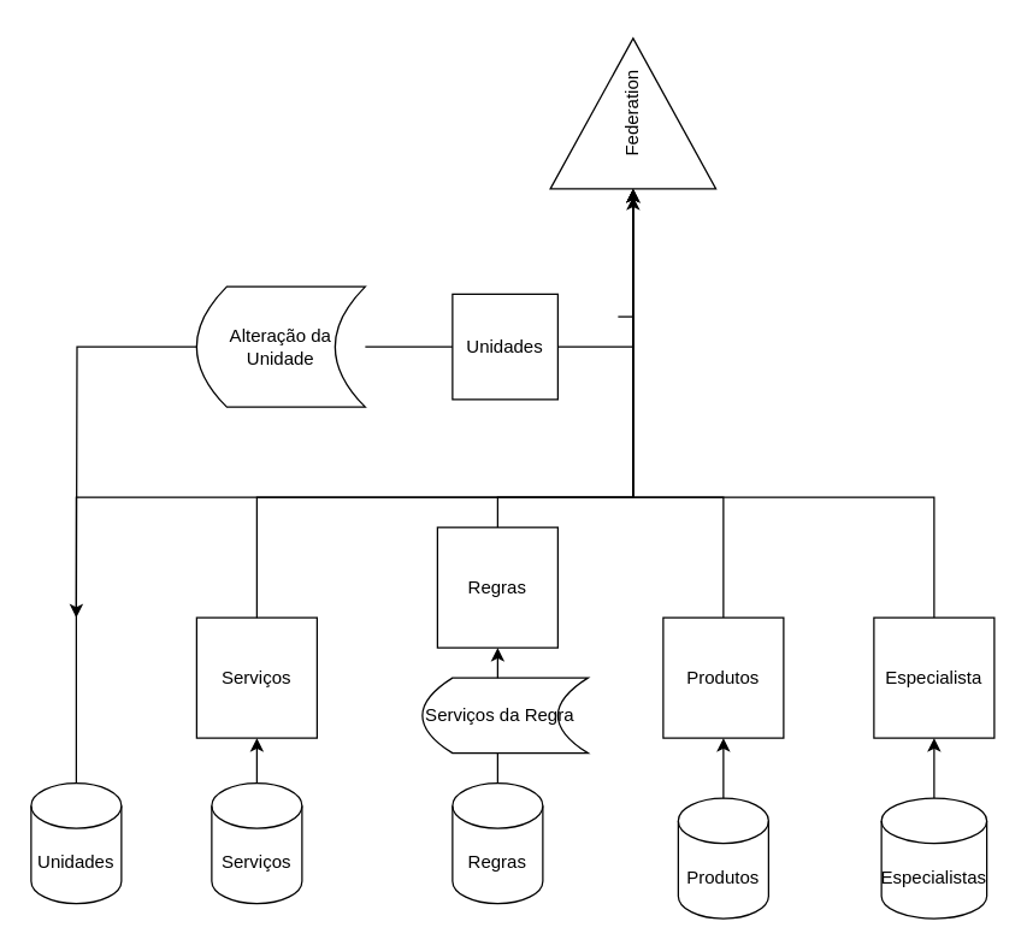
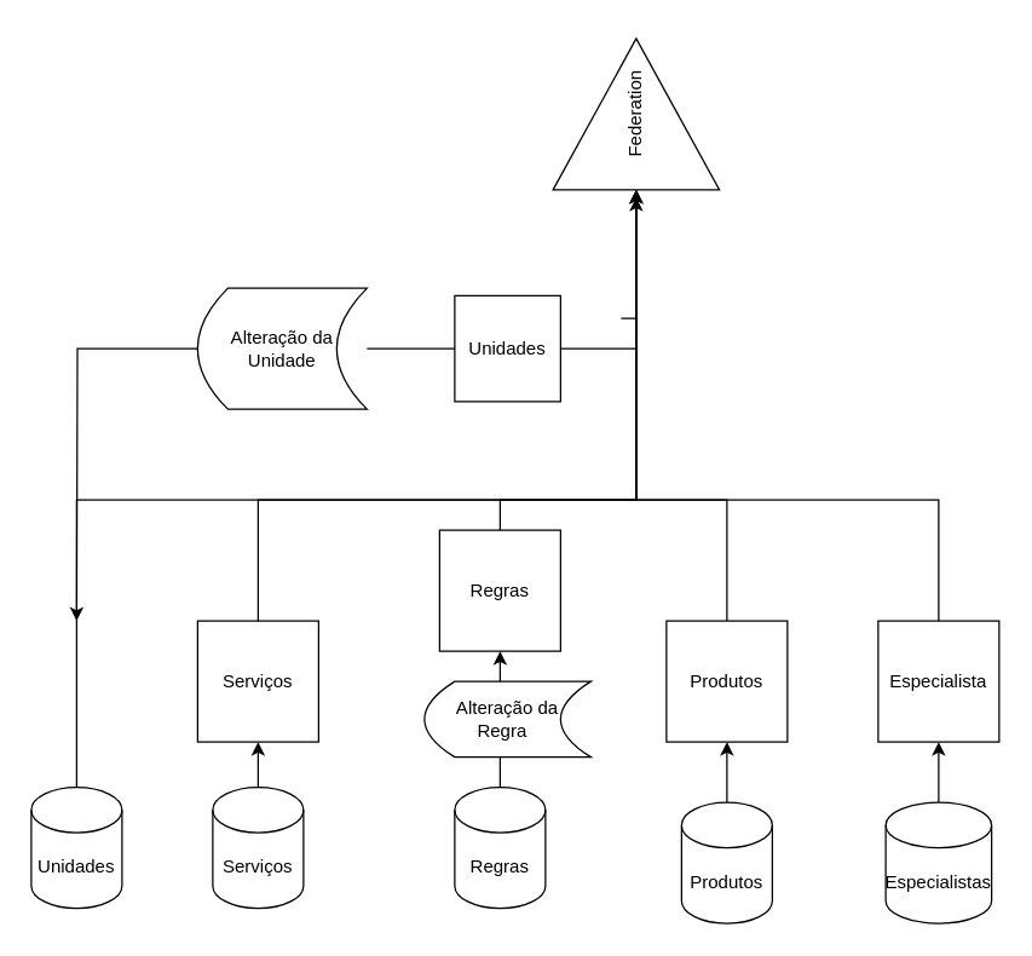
- <mxCell id="26" value="Serviços da Regra&amp;nbsp;&amp;nbsp;" style="shape=dataStorage;whiteSpace=wrap;html=1;fixedSize=1;" vertex="1" parent="1"><mxGeometry x="280" y="450" width="110" height="50" as="geometry" /></mxCell>
+ <mxCell id="26" value="Alteração da Regra&amp;nbsp;&amp;nbsp;" style="shape=dataStorage;whiteSpace=wrap;html=1;fixedSize=1;" vertex="1" parent="1"><mxGeometry x="280" y="450" width="110" height="50" as="geometry" /></mxCell>
